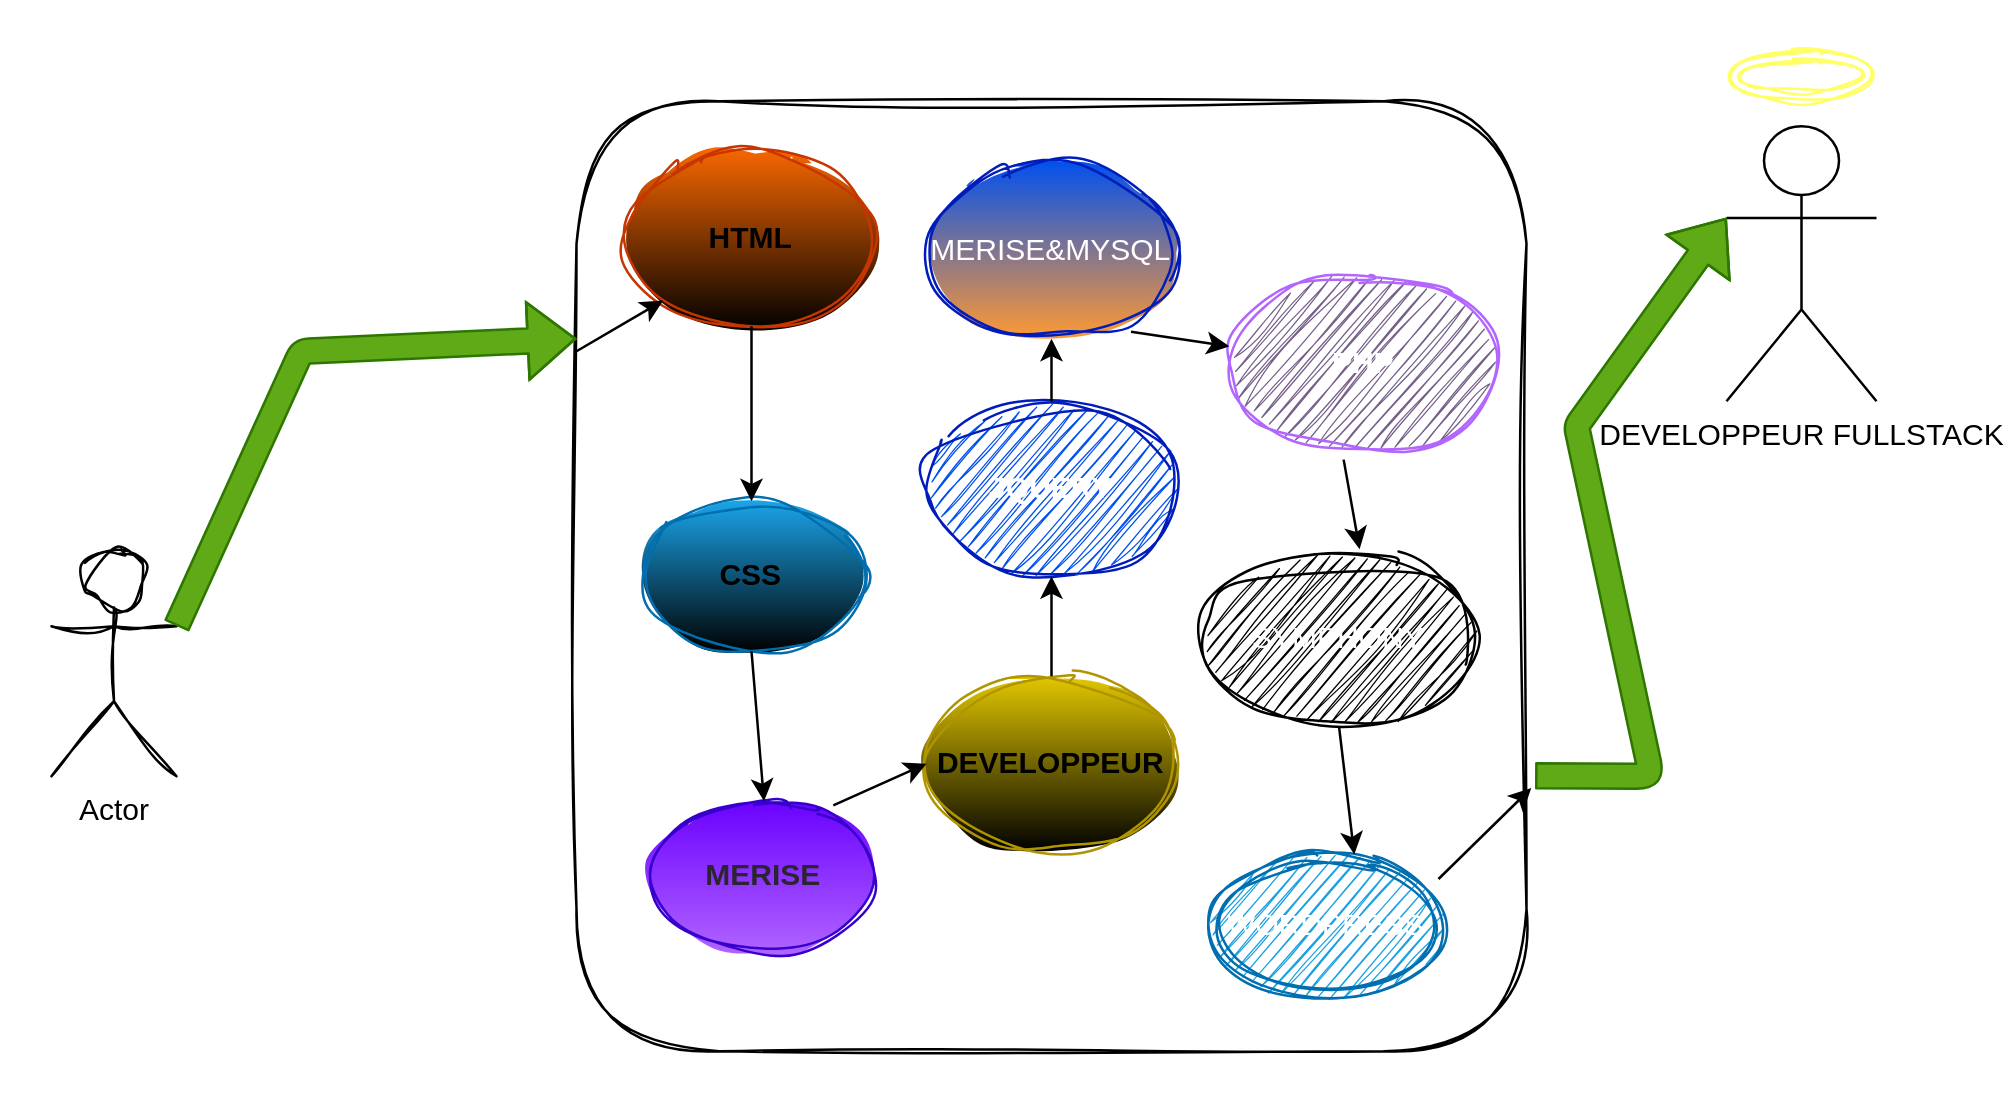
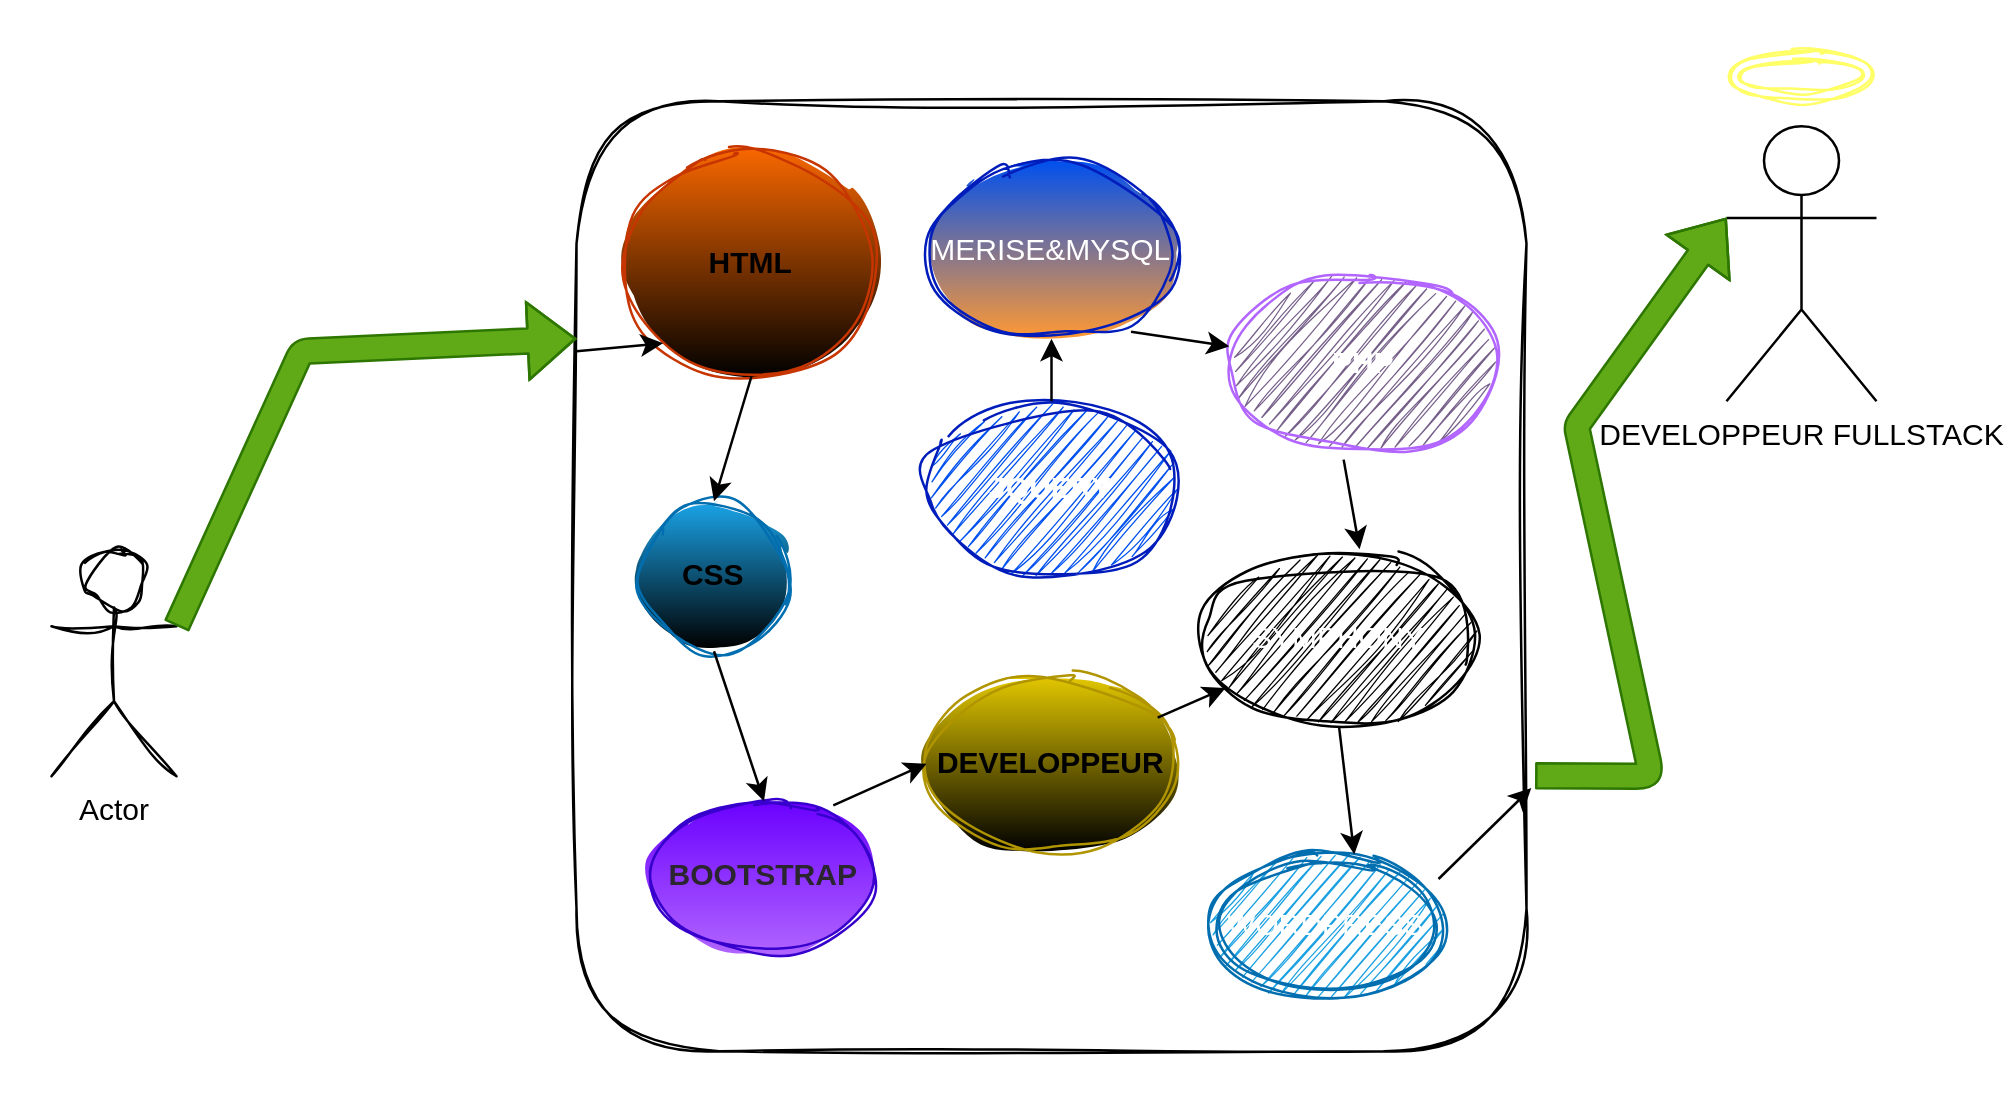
- <mxCell id="5" value="HTML" style="ellipse;whiteSpace=wrap;html=1;fillColor=#fa6800;fontColor=#000000;strokeColor=#C73500;gradientColor=default;fontStyle=1;sketch=1;curveFitting=1;jiggle=2;" vertex="1" parent="1"><mxGeometry x="250" y="60" width="100" height="70" as="geometry" /></mxCell>
+ <mxCell id="5" value="HTML" style="ellipse;whiteSpace=wrap;html=1;fillColor=#fa6800;fontColor=#000000;strokeColor=#C73500;gradientColor=default;fontStyle=1;sketch=1;curveFitting=1;jiggle=2;" vertex="1" parent="1"><mxGeometry x="250" y="60" width="100" height="90" as="geometry" /></mxCell>
- <mxCell id="6" value="CSS" style="ellipse;whiteSpace=wrap;html=1;fillColor=#1aa5ea;fontColor=#000000;strokeColor=#006EAF;gradientColor=default;fontStyle=1;sketch=1;curveFitting=1;jiggle=2;" vertex="1" parent="1"><mxGeometry x="255" y="200" width="90" height="60" as="geometry" /></mxCell>
+ <mxCell id="6" value="CSS" style="ellipse;whiteSpace=wrap;html=1;fillColor=#1aa5ea;fontColor=#000000;strokeColor=#006EAF;gradientColor=default;fontStyle=1;sketch=1;curveFitting=1;jiggle=2;" vertex="1" parent="1"><mxGeometry x="255" y="200" width="60" height="60" as="geometry" /></mxCell>
- <mxCell id="21" value="" style="endArrow=classic;html=1;fontColor=#FFFFFF;entryX=0.5;entryY=1;entryDx=0;entryDy=0;" edge="1" parent="1" source="7" target="9"><mxGeometry width="50" height="50" relative="1" as="geometry"><mxPoint x="440" y="260" as="sourcePoint" /><mxPoint x="490" y="210" as="targetPoint" /></mxGeometry></mxCell>
+ <mxCell id="21" value="" style="endArrow=classic;html=1;fontColor=#FFFFFF;" edge="1" parent="1" source="7" target="13"><mxGeometry width="50" height="50" relative="1" as="geometry"><mxPoint x="440" y="260" as="sourcePoint" /><mxPoint x="490" y="210" as="targetPoint" /></mxGeometry></mxCell>
- <mxCell id="8" value="MERISE" style="ellipse;whiteSpace=wrap;html=1;fillColor=#6a00ff;fontColor=#2a252f;strokeColor=#3700CC;gradientColor=#B266FF;gradientDirection=south;fontStyle=1;sketch=1;curveFitting=1;jiggle=2;" vertex="1" parent="1"><mxGeometry x="260" y="320" width="90" height="60" as="geometry" /></mxCell>
+ <mxCell id="8" value="BOOTSTRAP" style="ellipse;whiteSpace=wrap;html=1;fillColor=#6a00ff;fontColor=#2a252f;strokeColor=#3700CC;gradientColor=#B266FF;gradientDirection=south;fontStyle=1;sketch=1;curveFitting=1;jiggle=2;" vertex="1" parent="1"><mxGeometry x="260" y="320" width="90" height="60" as="geometry" /></mxCell>
